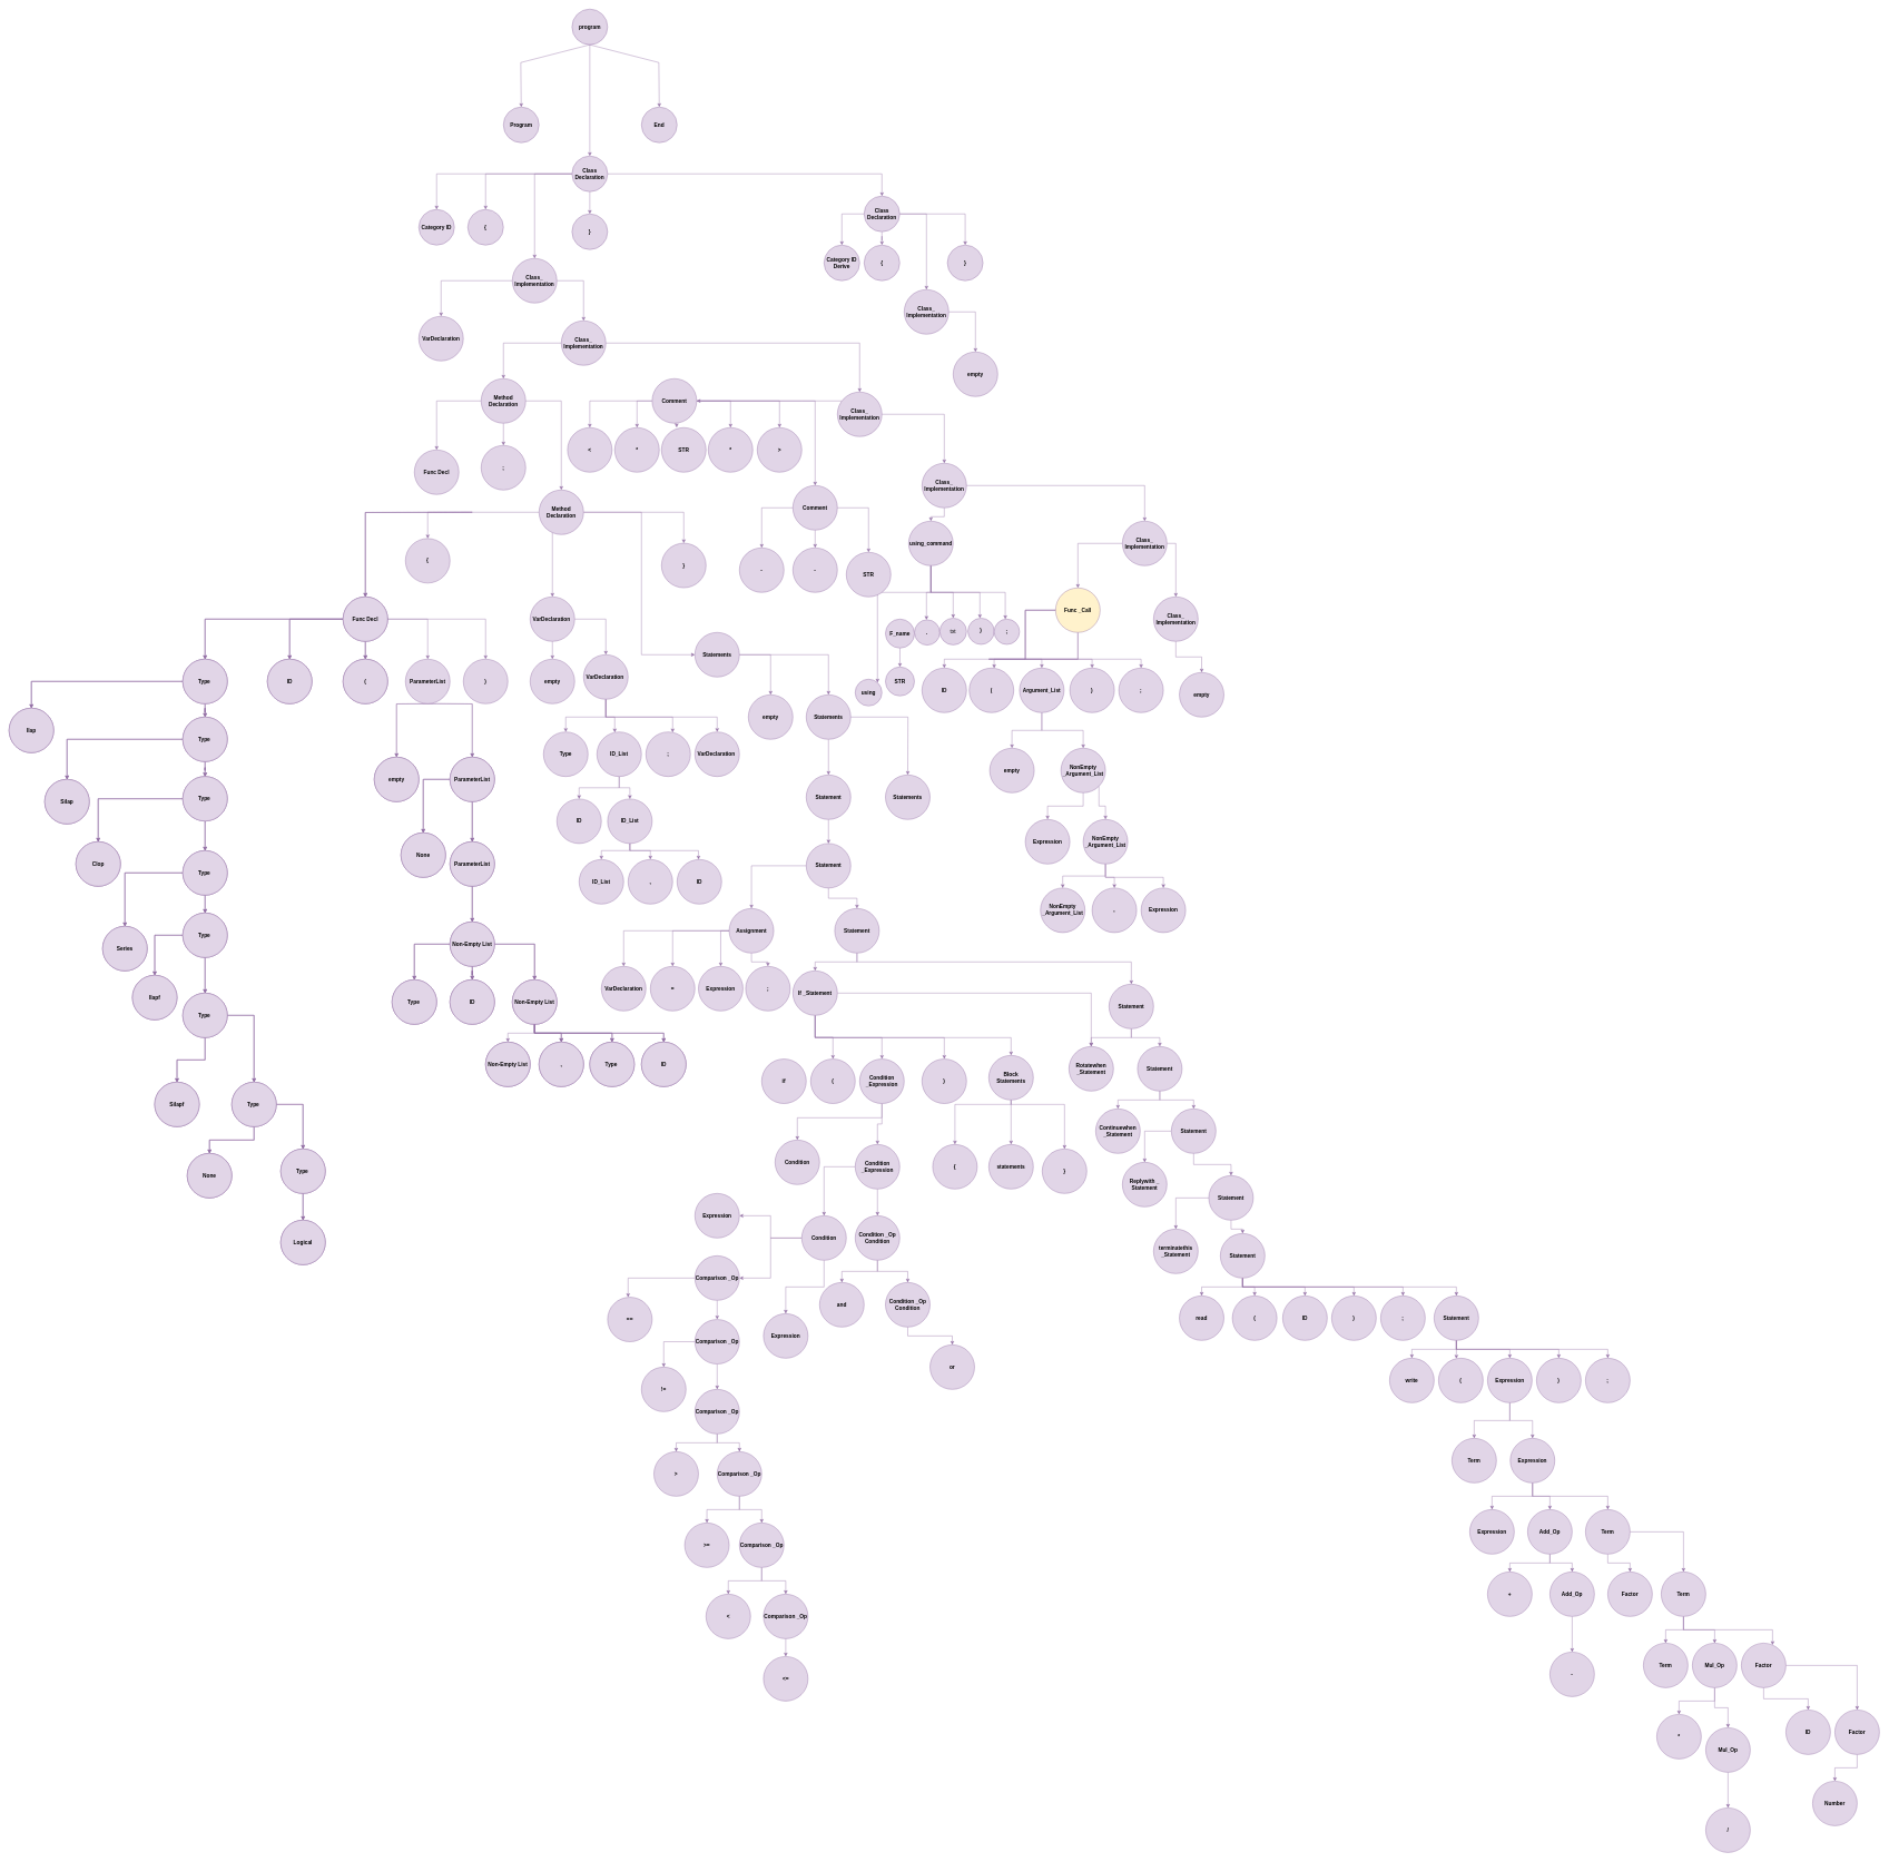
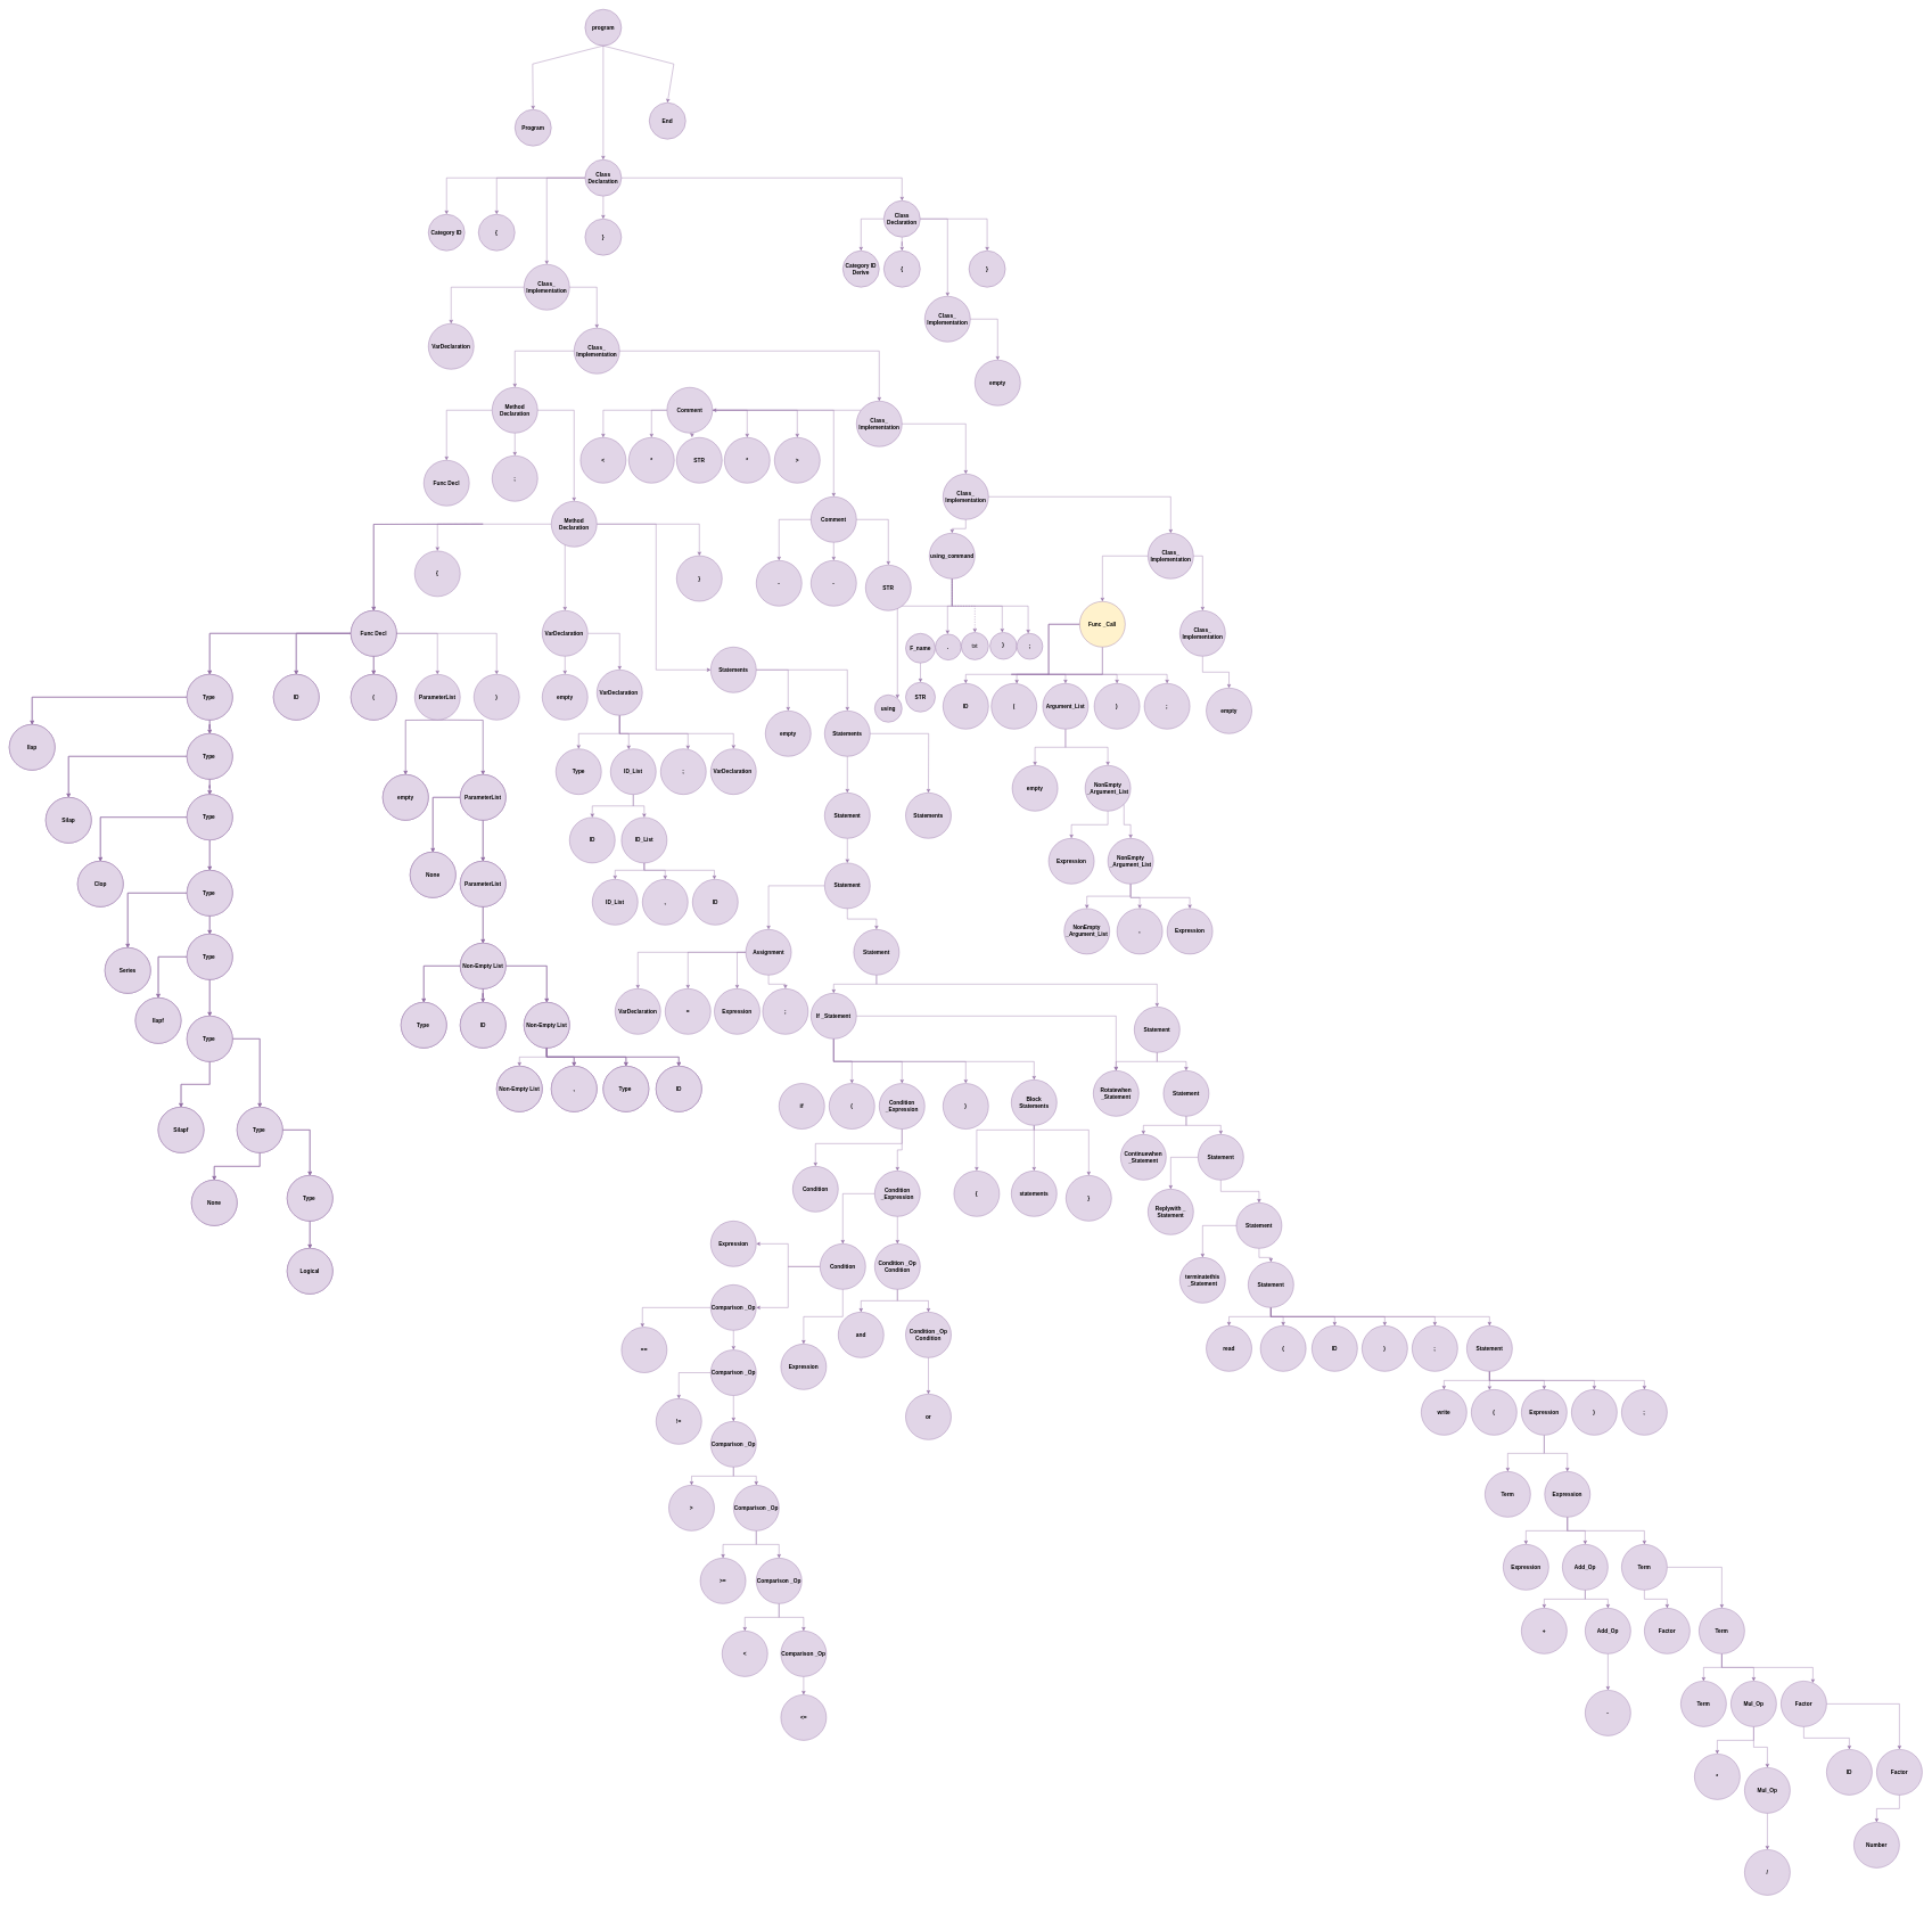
- <mxCell id="7" value="&lt;b&gt;End&lt;/b&gt;" style="ellipse;whiteSpace=wrap;html=1;aspect=fixed;fillColor=#e1d5e7;strokeColor=#9673a6;" vertex="1" parent="1"><mxGeometry x="1440" y="240" width="80" height="80" as="geometry" /></mxCell>
+ <mxCell id="7" value="&lt;b&gt;End&lt;/b&gt;" style="ellipse;whiteSpace=wrap;html=1;aspect=fixed;fillColor=#e1d5e7;strokeColor=#9673a6;" vertex="1" parent="1"><mxGeometry x="1425" y="225" width="80" height="80" as="geometry" /></mxCell>
- <mxCell id="53" value="" style="edgeStyle=orthogonalEdgeStyle;rounded=0;orthogonalLoop=1;jettySize=auto;html=1;fillColor=#e1d5e7;strokeColor=#9673a6;" edge="1" parent="1" source="56" target="484"><mxGeometry relative="1" as="geometry"><Array as="points"><mxPoint x="2090" y="1330" /><mxPoint x="2140" y="1330" /></Array></mxGeometry></mxCell>
+ <mxCell id="53" value="" style="edgeStyle=orthogonalEdgeStyle;rounded=0;orthogonalLoop=1;jettySize=auto;html=1;fillColor=#e1d5e7;strokeColor=#9673a6;dashed=1;" edge="1" parent="1" source="56" target="484"><mxGeometry relative="1" as="geometry"><Array as="points"><mxPoint x="2090" y="1330" /><mxPoint x="2140" y="1330" /></Array></mxGeometry></mxCell>
- <mxCell id="406" value="&lt;b&gt;or&lt;/b&gt;" style="ellipse;whiteSpace=wrap;html=1;aspect=fixed;fillColor=#e1d5e7;strokeColor=#9673a6;" vertex="1" parent="1"><mxGeometry x="2088" y="3020" width="100" height="100" as="geometry" /></mxCell>
+ <mxCell id="406" value="&lt;b&gt;or&lt;/b&gt;" style="ellipse;whiteSpace=wrap;html=1;aspect=fixed;fillColor=#e1d5e7;strokeColor=#9673a6;" vertex="1" parent="1"><mxGeometry x="1988" y="3060" width="100" height="100" as="geometry" /></mxCell>
